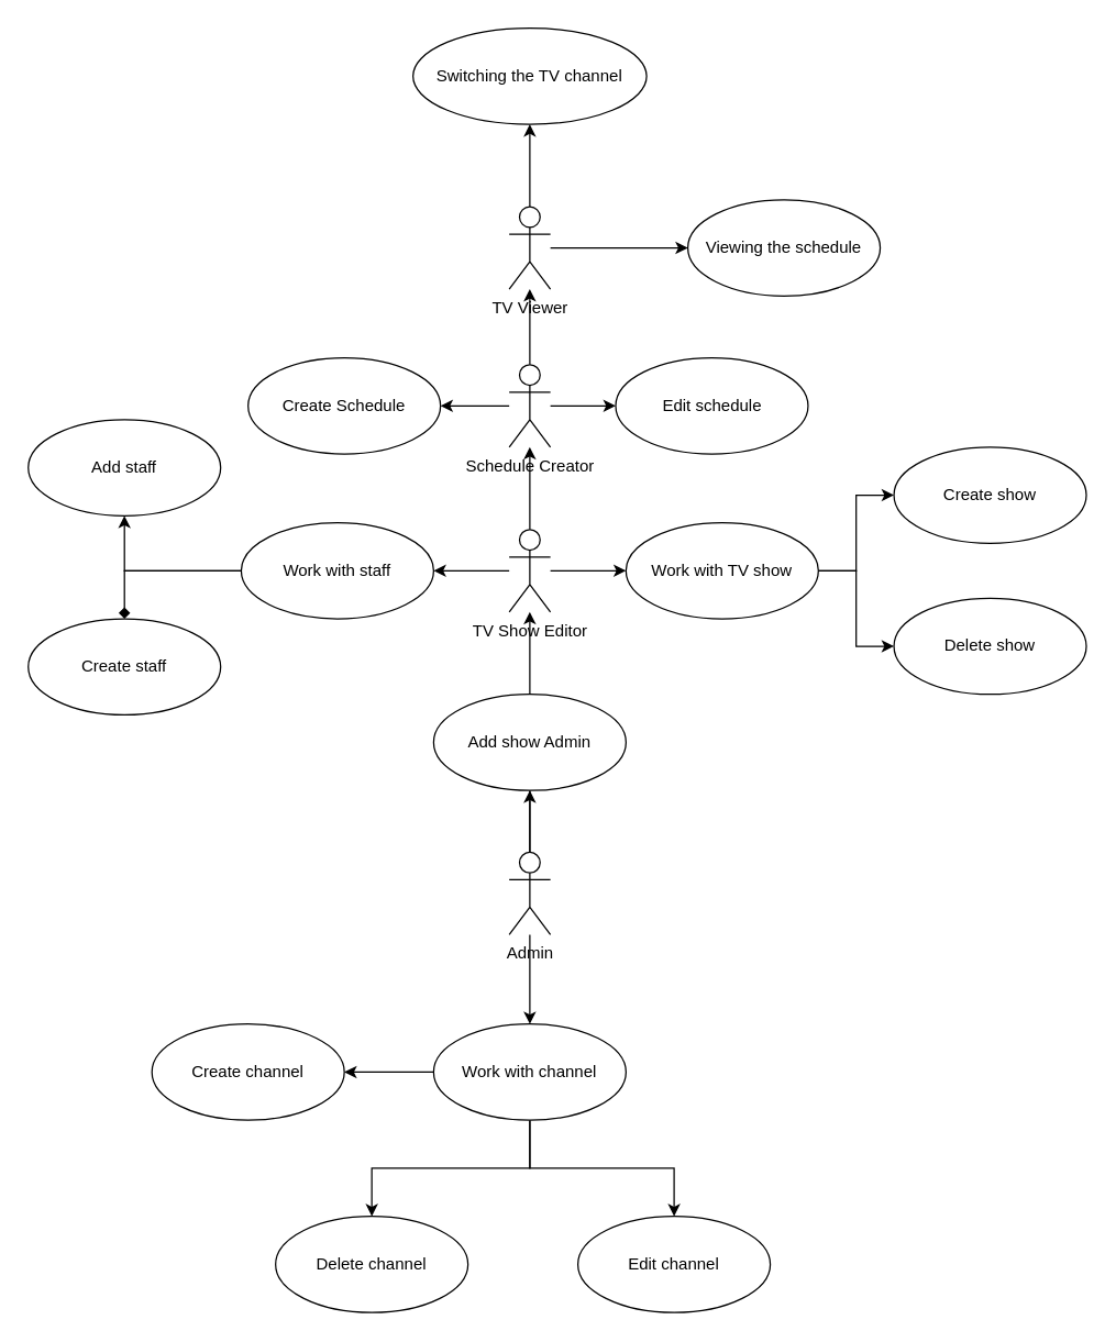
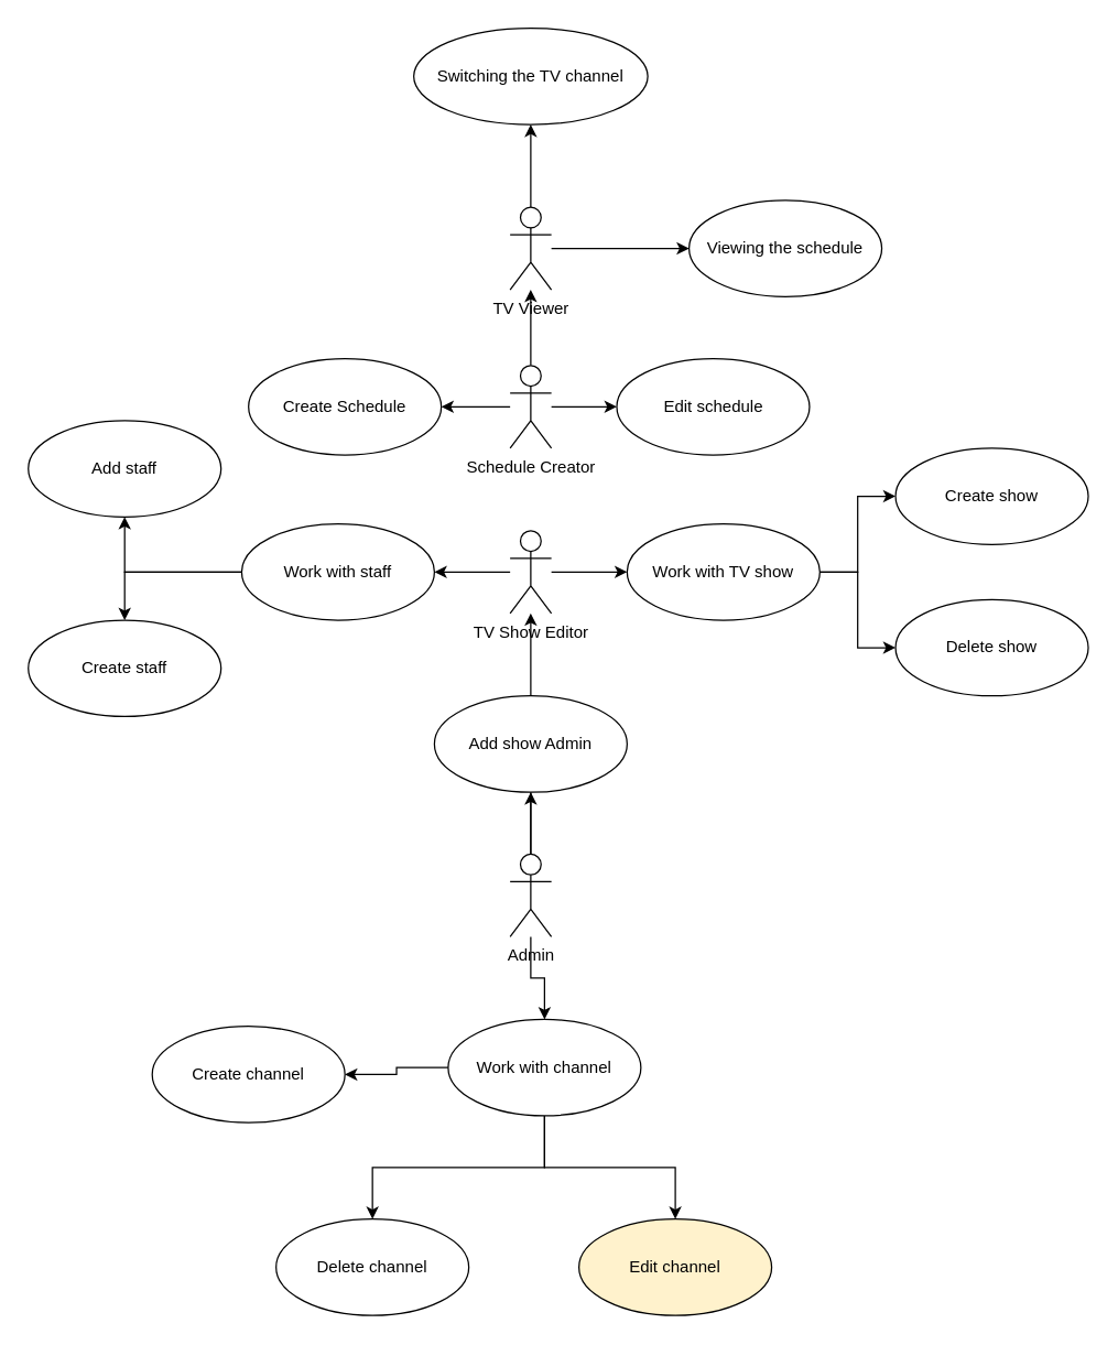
- <mxCell id="10" style="edgeStyle=orthogonalEdgeStyle;rounded=0;orthogonalLoop=1;jettySize=auto;html=1;" edge="1" parent="1" source="11" target="37"><mxGeometry relative="1" as="geometry" /></mxCell>
- <mxCell id="22" style="edgeStyle=orthogonalEdgeStyle;rounded=0;orthogonalLoop=1;jettySize=auto;html=1;entryX=0.5;entryY=0;entryDx=0;entryDy=0;endArrow=diamond;" edge="1" parent="1" source="24" target="25"><mxGeometry relative="1" as="geometry" /></mxCell>
+ <mxCell id="22" style="edgeStyle=orthogonalEdgeStyle;rounded=0;orthogonalLoop=1;jettySize=auto;html=1;entryX=0.5;entryY=0;entryDx=0;entryDy=0;" edge="1" parent="1" source="24" target="25"><mxGeometry relative="1" as="geometry" /></mxCell>
- <mxCell id="15" value="Work with channel" style="ellipse;whiteSpace=wrap;html=1;" vertex="1" parent="1"><mxGeometry x="315" y="745" width="140" height="70" as="geometry" /></mxCell>
+ <mxCell id="15" value="Work with channel" style="ellipse;whiteSpace=wrap;html=1;" vertex="1" parent="1"><mxGeometry x="325" y="740" width="140" height="70" as="geometry" /></mxCell>
- <mxCell id="16" value="Edit channel" style="ellipse;whiteSpace=wrap;html=1;" vertex="1" parent="1"><mxGeometry x="420" y="885" width="140" height="70" as="geometry" /></mxCell>
+ <mxCell id="16" value="Edit channel" style="ellipse;whiteSpace=wrap;html=1;fillColor=#fff2cc;" vertex="1" parent="1"><mxGeometry x="420" y="885" width="140" height="70" as="geometry" /></mxCell>
